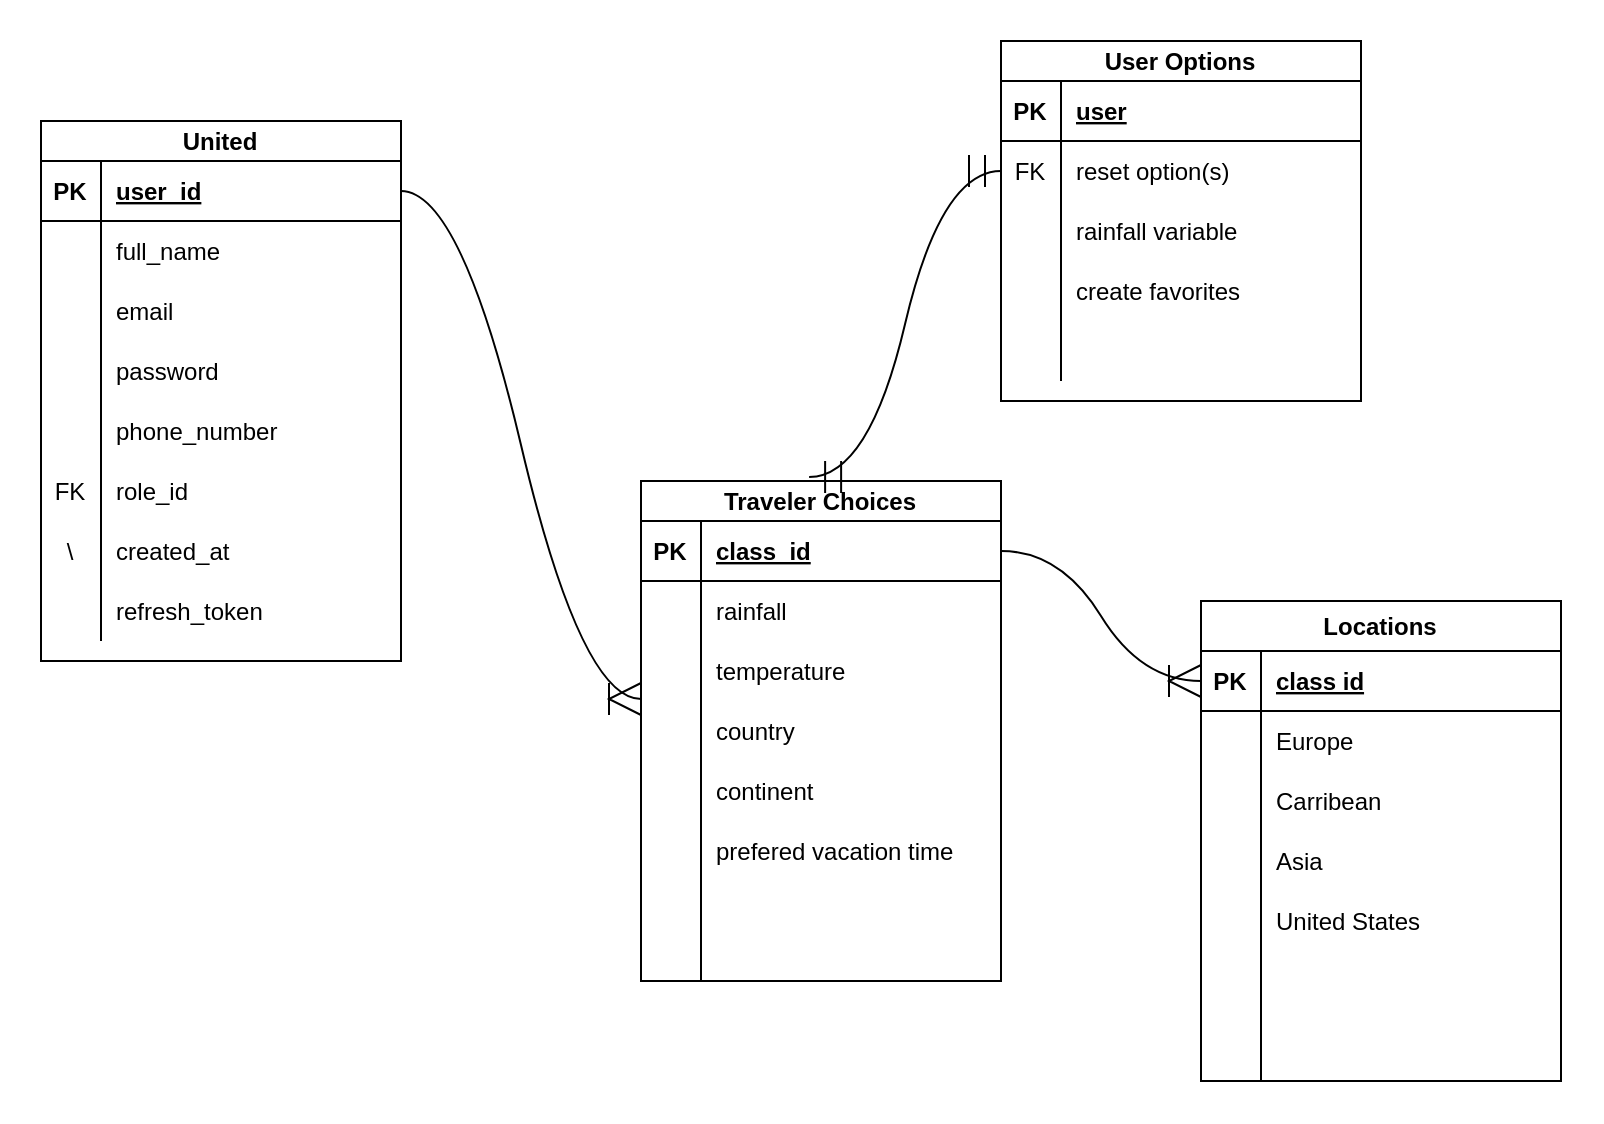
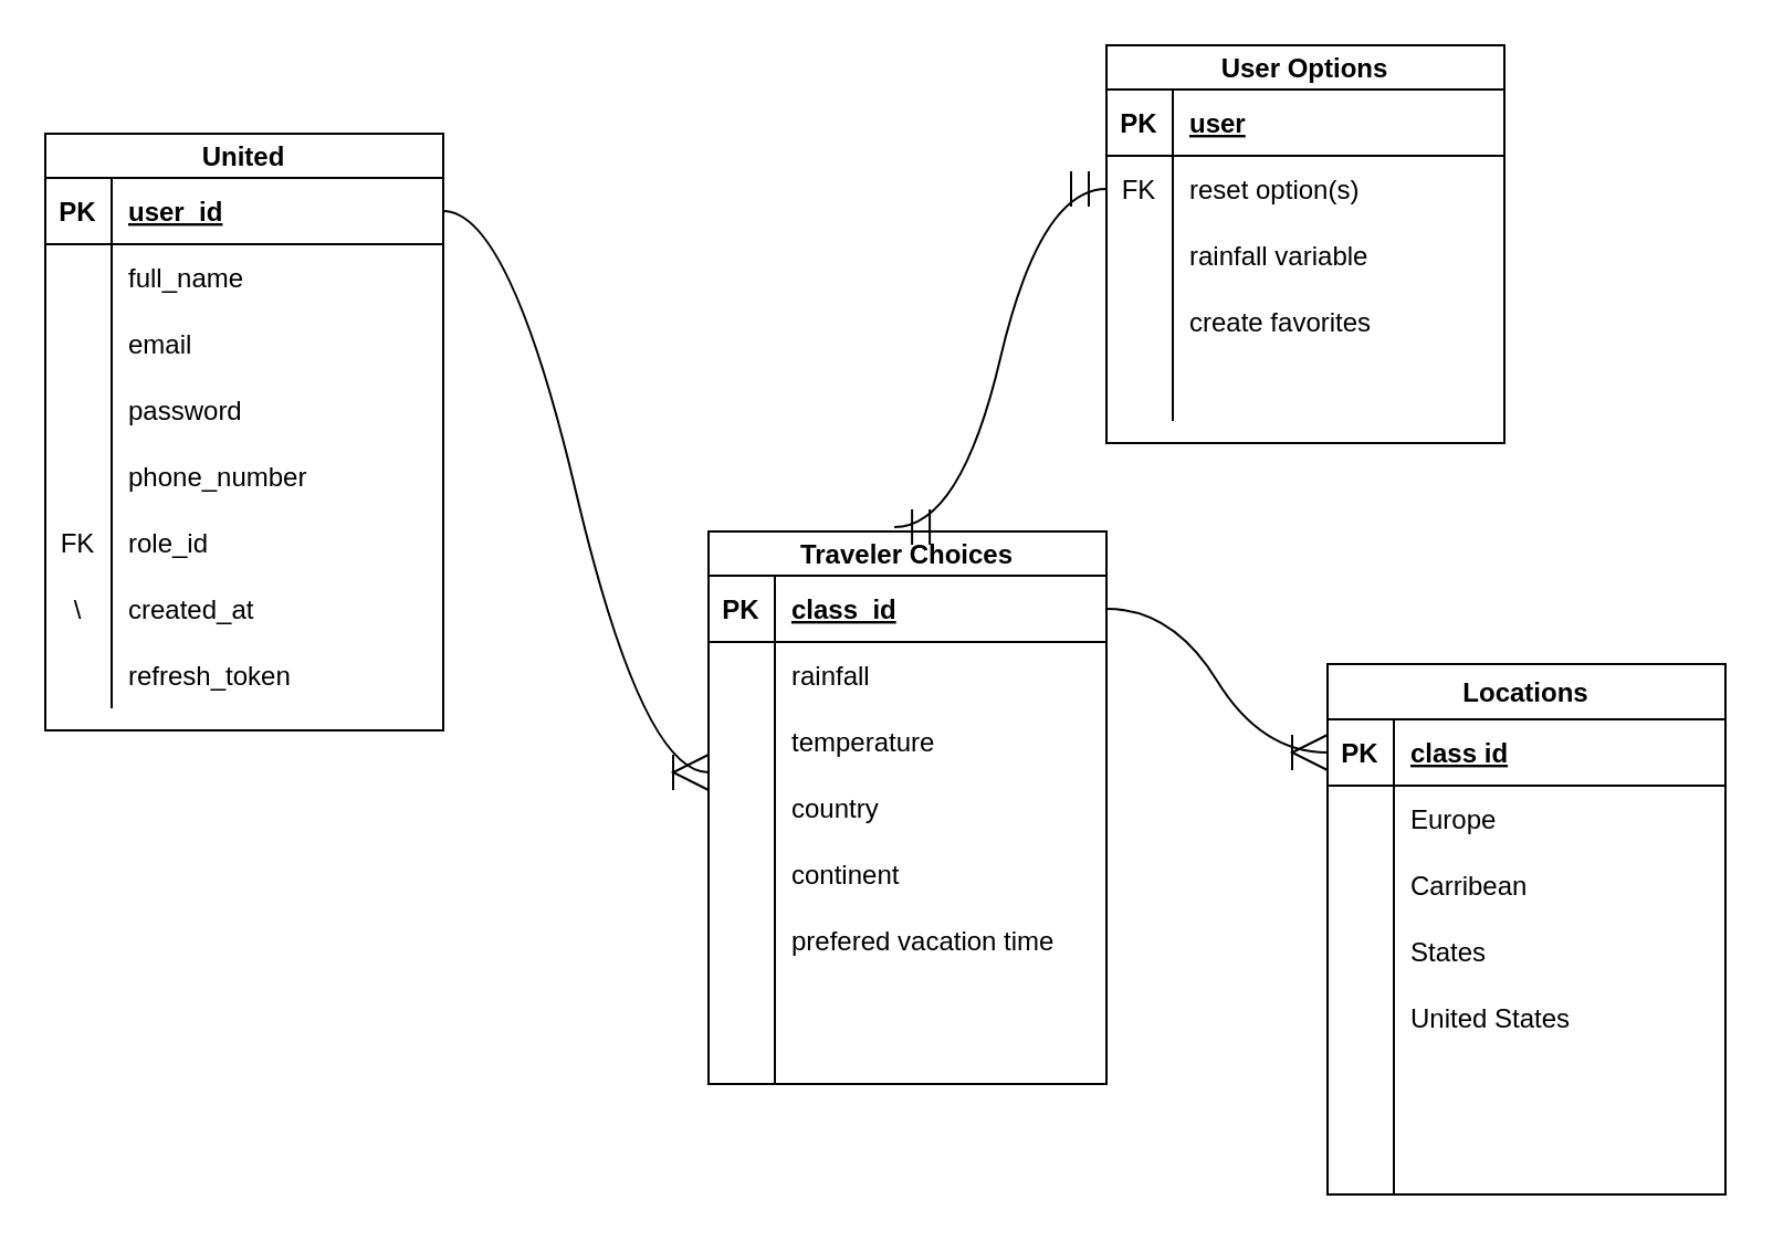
- <mxCell id="64" value="Asia" style="shape=partialRectangle;connectable=0;fillColor=none;top=0;left=0;bottom=0;right=0;align=left;spacingLeft=6;overflow=hidden;strokeColor=#000000;" parent="62" vertex="1"><mxGeometry x="30" width="150" height="30" as="geometry"><mxRectangle width="150" height="30" as="alternateBounds" /></mxGeometry></mxCell>
+ <mxCell id="64" value="States" style="shape=partialRectangle;connectable=0;fillColor=none;top=0;left=0;bottom=0;right=0;align=left;spacingLeft=6;overflow=hidden;strokeColor=#000000;" parent="62" vertex="1"><mxGeometry x="30" width="150" height="30" as="geometry"><mxRectangle width="150" height="30" as="alternateBounds" /></mxGeometry></mxCell>
